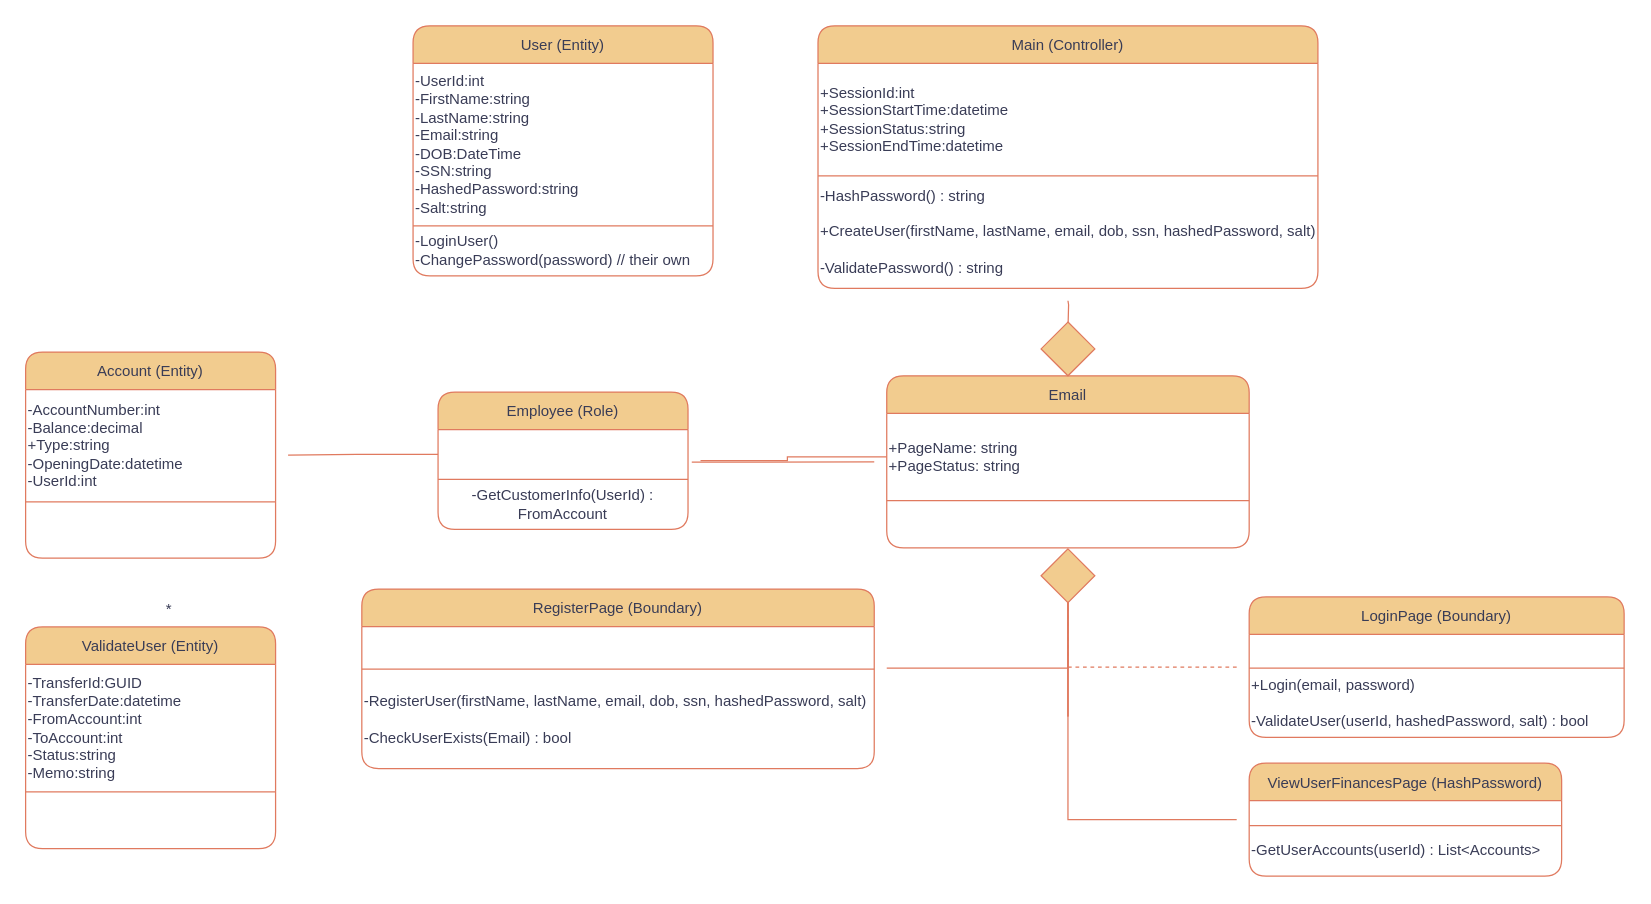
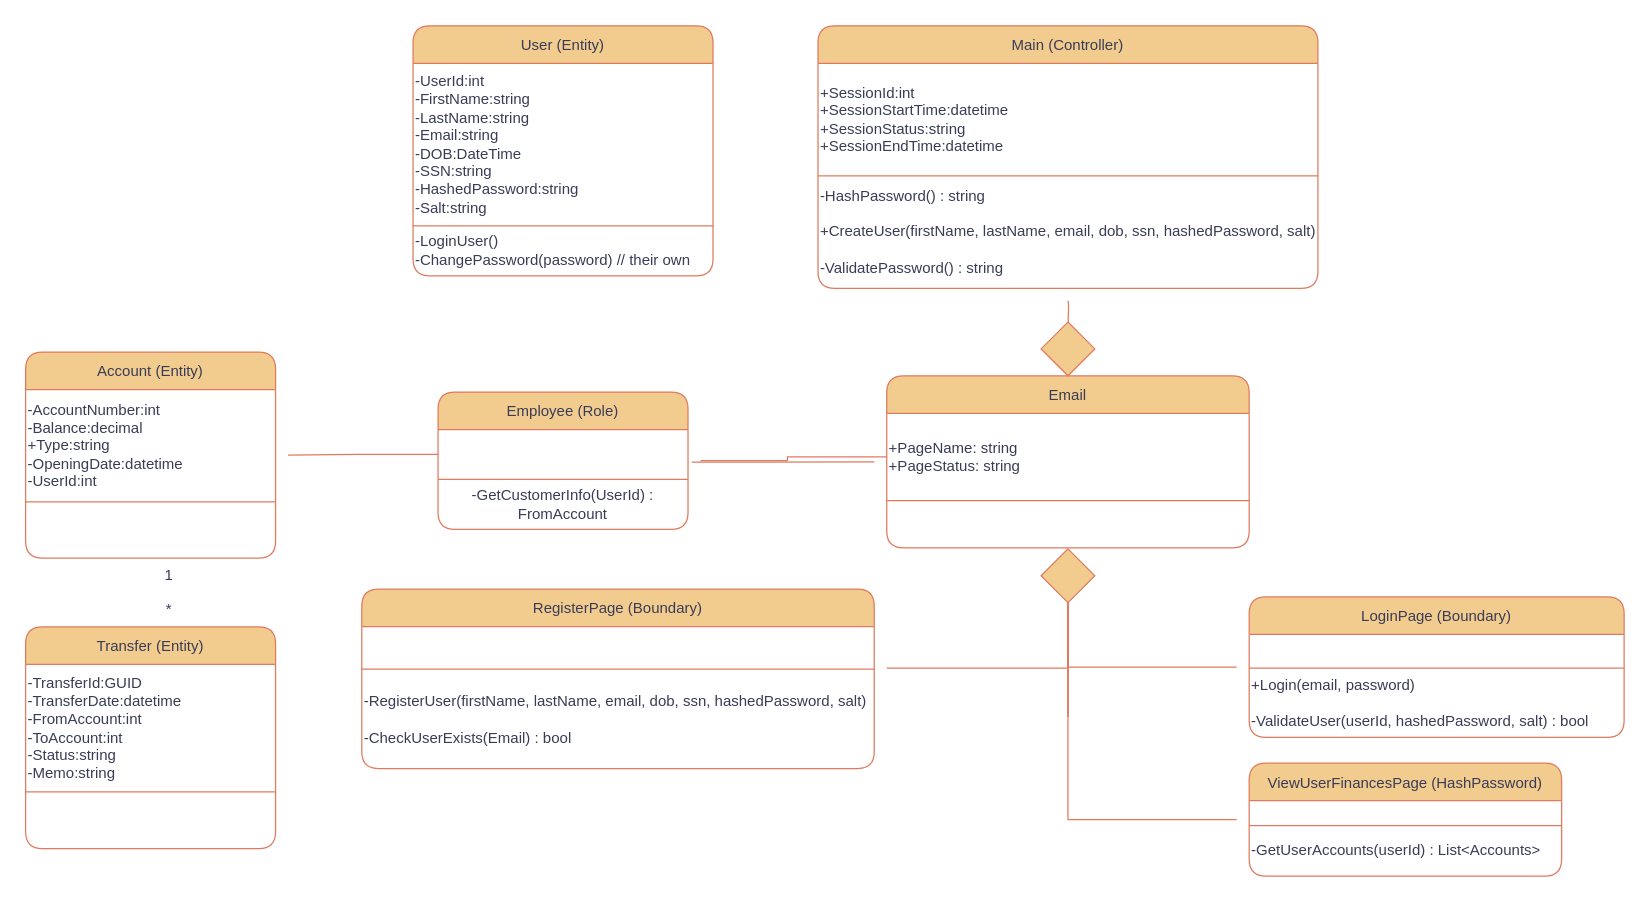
+ <mxCell id="55" value="1" style="text;strokeColor=none;align=center;fillColor=none;html=1;verticalAlign=middle;whiteSpace=wrap;rounded=0;fontColor=#393C56;" vertex="1" parent="1"><mxGeometry x="125" y="450" width="20" height="20" as="geometry" /></mxCell>
- <mxCell id="49" value="ValidateUser (Entity)" style="shape=table;startSize=30;container=1;collapsible=0;childLayout=tableLayout;perimeterSpacing=10;swimlaneLine=1;rounded=1;labelBackgroundColor=none;fillColor=#F2CC8F;strokeColor=#E07A5F;fontColor=#393C56;" vertex="1" parent="1"><mxGeometry x="20" y="501" width="200" height="177.33" as="geometry" /></mxCell>
+ <mxCell id="49" value="Transfer (Entity)" style="shape=table;startSize=30;container=1;collapsible=0;childLayout=tableLayout;perimeterSpacing=10;swimlaneLine=1;rounded=1;labelBackgroundColor=none;fillColor=#F2CC8F;strokeColor=#E07A5F;fontColor=#393C56;" vertex="1" parent="1"><mxGeometry x="20" y="501" width="200" height="177.33" as="geometry" /></mxCell>
- <mxCell id="30" style="edgeStyle=orthogonalEdgeStyle;rounded=0;orthogonalLoop=1;jettySize=auto;html=1;endArrow=none;endFill=0;labelBackgroundColor=none;strokeColor=#E07A5F;fontColor=default;dashed=1;" edge="1" parent="1" source="31" target="7"><mxGeometry relative="1" as="geometry"><Array as="points"><mxPoint x="854" y="533" /></Array></mxGeometry></mxCell>
+ <mxCell id="30" style="edgeStyle=orthogonalEdgeStyle;rounded=0;orthogonalLoop=1;jettySize=auto;html=1;endArrow=none;endFill=0;labelBackgroundColor=none;strokeColor=#E07A5F;fontColor=default;" edge="1" parent="1" source="31" target="7"><mxGeometry relative="1" as="geometry"><Array as="points"><mxPoint x="854" y="533" /></Array></mxGeometry></mxCell>
